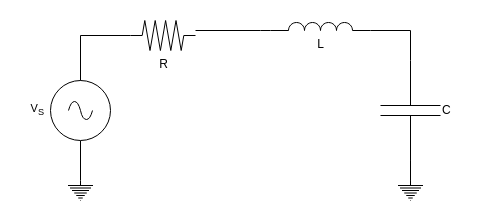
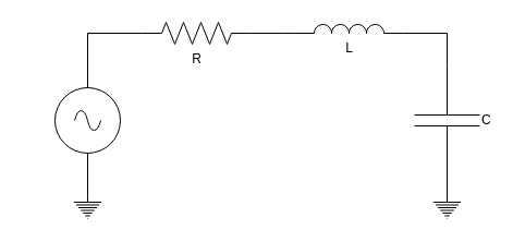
- <mxCell id="3" value="R" style="pointerEvents=1;verticalLabelPosition=bottom;shadow=0;dashed=0;align=center;html=1;verticalAlign=top;shape=mxgraph.electrical.resistors.resistor_2;convertToSvg=1;" parent="1" vertex="1"><mxGeometry x="130" y="20" width="65" height="30" as="geometry" /></mxCell>
+ <mxCell id="3" value="R" style="pointerEvents=1;verticalLabelPosition=bottom;shadow=0;dashed=0;align=center;html=1;verticalAlign=top;shape=mxgraph.electrical.resistors.resistor_2;convertToSvg=1;" parent="1" vertex="1"><mxGeometry x="130" y="20" width="100" height="20" as="geometry" /></mxCell>
- <mxCell id="13" value="V&lt;sub&gt;S&lt;/sub&gt;" style="text;html=1;whiteSpace=wrap;strokeColor=none;fillColor=none;align=right;verticalAlign=middle;rounded=0;fontFamily=Helvetica;fontSize=11;fontColor=default;labelBackgroundColor=default;convertToSvg=1;" parent="1" vertex="1"><mxGeometry x="20" y="100" width="26" height="20" as="geometry" /></mxCell>
